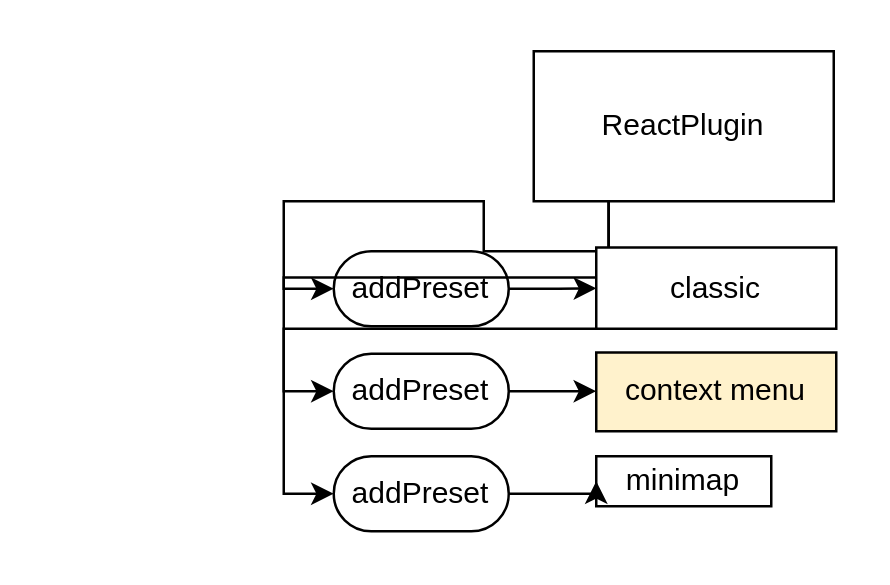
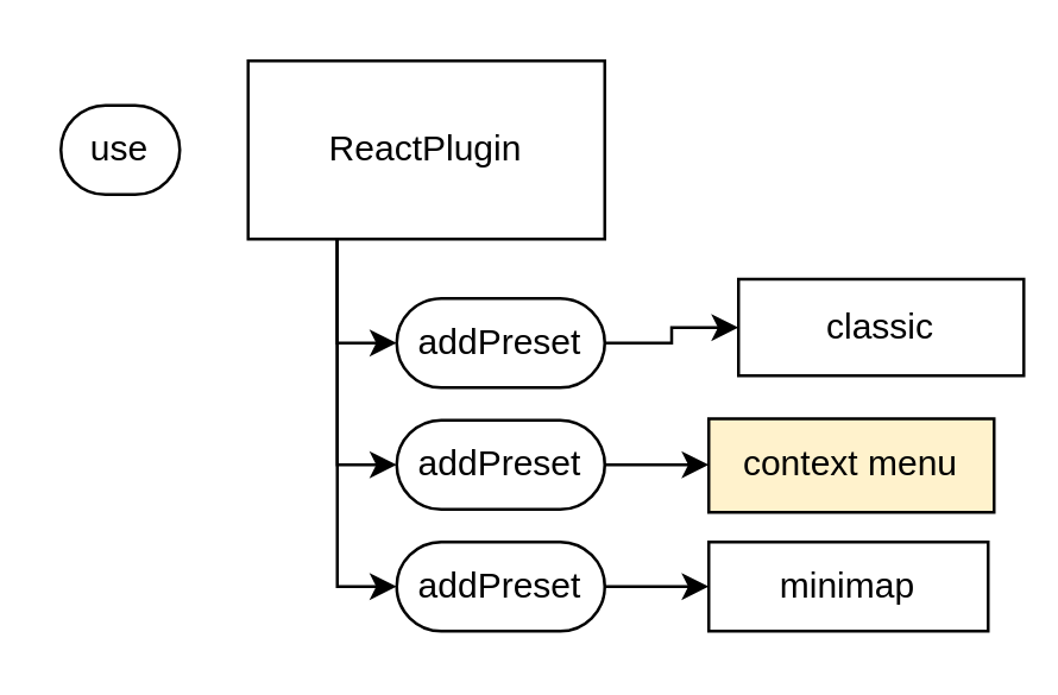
+ <mxCell id="8" value="use" style="rounded=1;whiteSpace=wrap;html=1;arcSize=50;" vertex="1" parent="1"><mxGeometry x="20" y="35" width="40" height="30" as="geometry" /></mxCell>
- <mxCell id="7" value="ReactPlugin" style="rounded=0;whiteSpace=wrap;html=1;" vertex="1" parent="1"><mxGeometry x="213" y="20" width="120" height="60" as="geometry" /></mxCell>
+ <mxCell id="7" value="ReactPlugin" style="rounded=0;whiteSpace=wrap;html=1;" vertex="1" parent="1"><mxGeometry x="83" y="20" width="120" height="60" as="geometry" /></mxCell>
- <mxCell id="9" value="classic" style="rounded=0;whiteSpace=wrap;html=1;" vertex="1" parent="1"><mxGeometry x="238" y="98.5" width="96" height="32.5" as="geometry" /></mxCell>
+ <mxCell id="9" value="classic" style="rounded=0;whiteSpace=wrap;html=1;" vertex="1" parent="1"><mxGeometry x="248" y="93.5" width="96" height="32.5" as="geometry" /></mxCell>
- <mxCell id="11" value="minimap" style="rounded=0;whiteSpace=wrap;html=1;" vertex="1" parent="1"><mxGeometry x="238" y="182" width="70" height="20" as="geometry" /></mxCell>
+ <mxCell id="11" value="minimap" style="rounded=0;whiteSpace=wrap;html=1;" vertex="1" parent="1"><mxGeometry x="238" y="182" width="94" height="30" as="geometry" /></mxCell>
